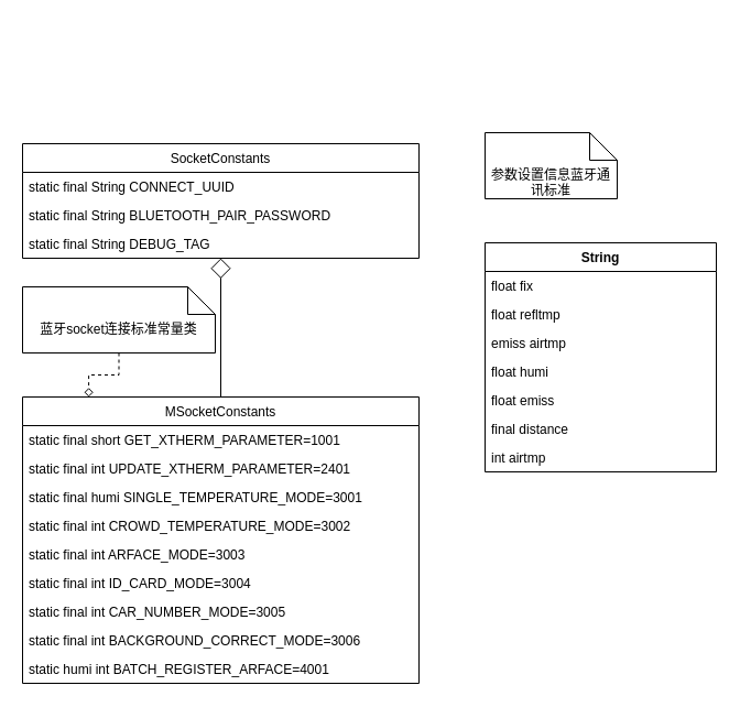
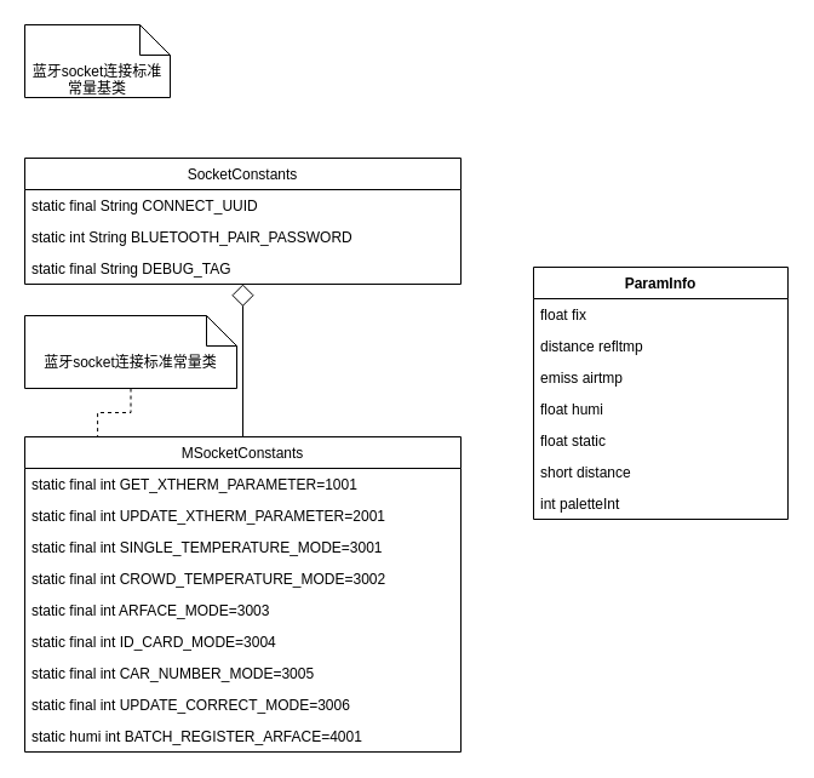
+ <mxCell id="26" value="蓝牙socket连接标准常量基类" style="shape=note2;boundedLbl=1;whiteSpace=wrap;html=1;size=25;verticalAlign=top;align=center;" parent="1" vertex="1"><mxGeometry x="20" y="20" width="120" height="60" as="geometry" /></mxCell>
- <mxCell id="25" value="参数设置信息蓝牙通讯标准" style="shape=note2;boundedLbl=1;whiteSpace=wrap;html=1;size=25;verticalAlign=top;align=center;" parent="1" vertex="1"><mxGeometry x="440" y="120" width="120" height="60" as="geometry" /></mxCell>
- <mxCell id="14" value="static final String BLUETOOTH_PAIR_PASSWORD" style="text;strokeColor=none;fillColor=none;align=left;verticalAlign=top;spacingLeft=4;spacingRight=4;overflow=hidden;rotatable=0;points=[[0,0.5],[1,0.5]];portConstraint=eastwest;" parent="12" vertex="1"><mxGeometry y="52" width="360" height="26" as="geometry" /></mxCell>
+ <mxCell id="14" value="static int String BLUETOOTH_PAIR_PASSWORD" style="text;strokeColor=none;fillColor=none;align=left;verticalAlign=top;spacingLeft=4;spacingRight=4;overflow=hidden;rotatable=0;points=[[0,0.5],[1,0.5]];portConstraint=eastwest;" parent="12" vertex="1"><mxGeometry y="52" width="360" height="26" as="geometry" /></mxCell>
- <mxCell id="17" value="String" style="swimlane;fontStyle=1;align=center;verticalAlign=top;childLayout=stackLayout;horizontal=1;startSize=26;horizontalStack=0;resizeParent=1;resizeParentMax=0;resizeLast=0;collapsible=1;marginBottom=0;" parent="1" vertex="1"><mxGeometry x="440" y="220" width="210" height="208" as="geometry" /></mxCell>
+ <mxCell id="17" value="ParamInfo" style="swimlane;fontStyle=1;align=center;verticalAlign=top;childLayout=stackLayout;horizontal=1;startSize=26;horizontalStack=0;resizeParent=1;resizeParentMax=0;resizeLast=0;collapsible=1;marginBottom=0;" parent="1" vertex="1"><mxGeometry x="440" y="220" width="210" height="208" as="geometry" /></mxCell>
- <mxCell id="19" value="float refltmp" style="text;strokeColor=none;fillColor=none;align=left;verticalAlign=top;spacingLeft=4;spacingRight=4;overflow=hidden;rotatable=0;points=[[0,0.5],[1,0.5]];portConstraint=eastwest;" parent="17" vertex="1"><mxGeometry y="52" width="210" height="26" as="geometry" /></mxCell>
+ <mxCell id="19" value="distance refltmp" style="text;strokeColor=none;fillColor=none;align=left;verticalAlign=top;spacingLeft=4;spacingRight=4;overflow=hidden;rotatable=0;points=[[0,0.5],[1,0.5]];portConstraint=eastwest;" parent="17" vertex="1"><mxGeometry y="52" width="210" height="26" as="geometry" /></mxCell>
- <mxCell id="27" style="edgeStyle=orthogonalEdgeStyle;rounded=0;orthogonalLoop=1;jettySize=auto;html=1;entryX=0.167;entryY=0;entryDx=0;entryDy=0;entryPerimeter=0;dashed=1;endArrow=diamond;endFill=0;" parent="1" source="28" target="2" edge="1"><mxGeometry relative="1" as="geometry" /></mxCell>
+ <mxCell id="27" style="edgeStyle=orthogonalEdgeStyle;rounded=0;orthogonalLoop=1;jettySize=auto;html=1;entryX=0.167;entryY=0;entryDx=0;entryDy=0;entryPerimeter=0;dashed=1;endArrow=none;endFill=0;" parent="1" source="28" target="2" edge="1"><mxGeometry relative="1" as="geometry" /></mxCell>
- <mxCell id="22" value="float emiss" style="text;strokeColor=none;fillColor=none;align=left;verticalAlign=top;spacingLeft=4;spacingRight=4;overflow=hidden;rotatable=0;points=[[0,0.5],[1,0.5]];portConstraint=eastwest;" parent="17" vertex="1"><mxGeometry y="130" width="210" height="26" as="geometry" /></mxCell>
+ <mxCell id="22" value="float static" style="text;strokeColor=none;fillColor=none;align=left;verticalAlign=top;spacingLeft=4;spacingRight=4;overflow=hidden;rotatable=0;points=[[0,0.5],[1,0.5]];portConstraint=eastwest;" parent="17" vertex="1"><mxGeometry y="130" width="210" height="26" as="geometry" /></mxCell>
- <mxCell id="23" value="final distance" style="text;strokeColor=none;fillColor=none;align=left;verticalAlign=top;spacingLeft=4;spacingRight=4;overflow=hidden;rotatable=0;points=[[0,0.5],[1,0.5]];portConstraint=eastwest;" parent="17" vertex="1"><mxGeometry y="156" width="210" height="26" as="geometry" /></mxCell>
+ <mxCell id="23" value="short distance" style="text;strokeColor=none;fillColor=none;align=left;verticalAlign=top;spacingLeft=4;spacingRight=4;overflow=hidden;rotatable=0;points=[[0,0.5],[1,0.5]];portConstraint=eastwest;" parent="17" vertex="1"><mxGeometry y="156" width="210" height="26" as="geometry" /></mxCell>
- <mxCell id="3" value="static final short GET_XTHERM_PARAMETER=1001" style="text;strokeColor=none;fillColor=none;align=left;verticalAlign=top;spacingLeft=4;spacingRight=4;overflow=hidden;rotatable=0;points=[[0,0.5],[1,0.5]];portConstraint=eastwest;" parent="2" vertex="1"><mxGeometry y="26" width="360" height="26" as="geometry" /></mxCell>
+ <mxCell id="3" value="static final int GET_XTHERM_PARAMETER=1001" style="text;strokeColor=none;fillColor=none;align=left;verticalAlign=top;spacingLeft=4;spacingRight=4;overflow=hidden;rotatable=0;points=[[0,0.5],[1,0.5]];portConstraint=eastwest;" parent="2" vertex="1"><mxGeometry y="26" width="360" height="26" as="geometry" /></mxCell>
- <mxCell id="24" value="int airtmp" style="text;strokeColor=none;fillColor=none;align=left;verticalAlign=top;spacingLeft=4;spacingRight=4;overflow=hidden;rotatable=0;points=[[0,0.5],[1,0.5]];portConstraint=eastwest;" parent="17" vertex="1"><mxGeometry y="182" width="210" height="26" as="geometry" /></mxCell>
+ <mxCell id="24" value="int paletteInt" style="text;strokeColor=none;fillColor=none;align=left;verticalAlign=top;spacingLeft=4;spacingRight=4;overflow=hidden;rotatable=0;points=[[0,0.5],[1,0.5]];portConstraint=eastwest;" parent="17" vertex="1"><mxGeometry y="182" width="210" height="26" as="geometry" /></mxCell>
- <mxCell id="4" value="static final int UPDATE_XTHERM_PARAMETER=2401" style="text;strokeColor=none;fillColor=none;align=left;verticalAlign=top;spacingLeft=4;spacingRight=4;overflow=hidden;rotatable=0;points=[[0,0.5],[1,0.5]];portConstraint=eastwest;" parent="2" vertex="1"><mxGeometry y="52" width="360" height="26" as="geometry" /></mxCell>
+ <mxCell id="4" value="static final int UPDATE_XTHERM_PARAMETER=2001" style="text;strokeColor=none;fillColor=none;align=left;verticalAlign=top;spacingLeft=4;spacingRight=4;overflow=hidden;rotatable=0;points=[[0,0.5],[1,0.5]];portConstraint=eastwest;" parent="2" vertex="1"><mxGeometry y="52" width="360" height="26" as="geometry" /></mxCell>
- <mxCell id="5" value="static final humi SINGLE_TEMPERATURE_MODE=3001" style="text;strokeColor=none;fillColor=none;align=left;verticalAlign=top;spacingLeft=4;spacingRight=4;overflow=hidden;rotatable=0;points=[[0,0.5],[1,0.5]];portConstraint=eastwest;" parent="2" vertex="1"><mxGeometry y="78" width="360" height="26" as="geometry" /></mxCell>
+ <mxCell id="5" value="static final int SINGLE_TEMPERATURE_MODE=3001" style="text;strokeColor=none;fillColor=none;align=left;verticalAlign=top;spacingLeft=4;spacingRight=4;overflow=hidden;rotatable=0;points=[[0,0.5],[1,0.5]];portConstraint=eastwest;" parent="2" vertex="1"><mxGeometry y="78" width="360" height="26" as="geometry" /></mxCell>
- <mxCell id="10" value="static final int BACKGROUND_CORRECT_MODE=3006" style="text;strokeColor=none;fillColor=none;align=left;verticalAlign=top;spacingLeft=4;spacingRight=4;overflow=hidden;rotatable=0;points=[[0,0.5],[1,0.5]];portConstraint=eastwest;" parent="2" vertex="1"><mxGeometry y="208" width="360" height="26" as="geometry" /></mxCell>
+ <mxCell id="10" value="static final int UPDATE_CORRECT_MODE=3006" style="text;strokeColor=none;fillColor=none;align=left;verticalAlign=top;spacingLeft=4;spacingRight=4;overflow=hidden;rotatable=0;points=[[0,0.5],[1,0.5]];portConstraint=eastwest;" parent="2" vertex="1"><mxGeometry y="208" width="360" height="26" as="geometry" /></mxCell>
